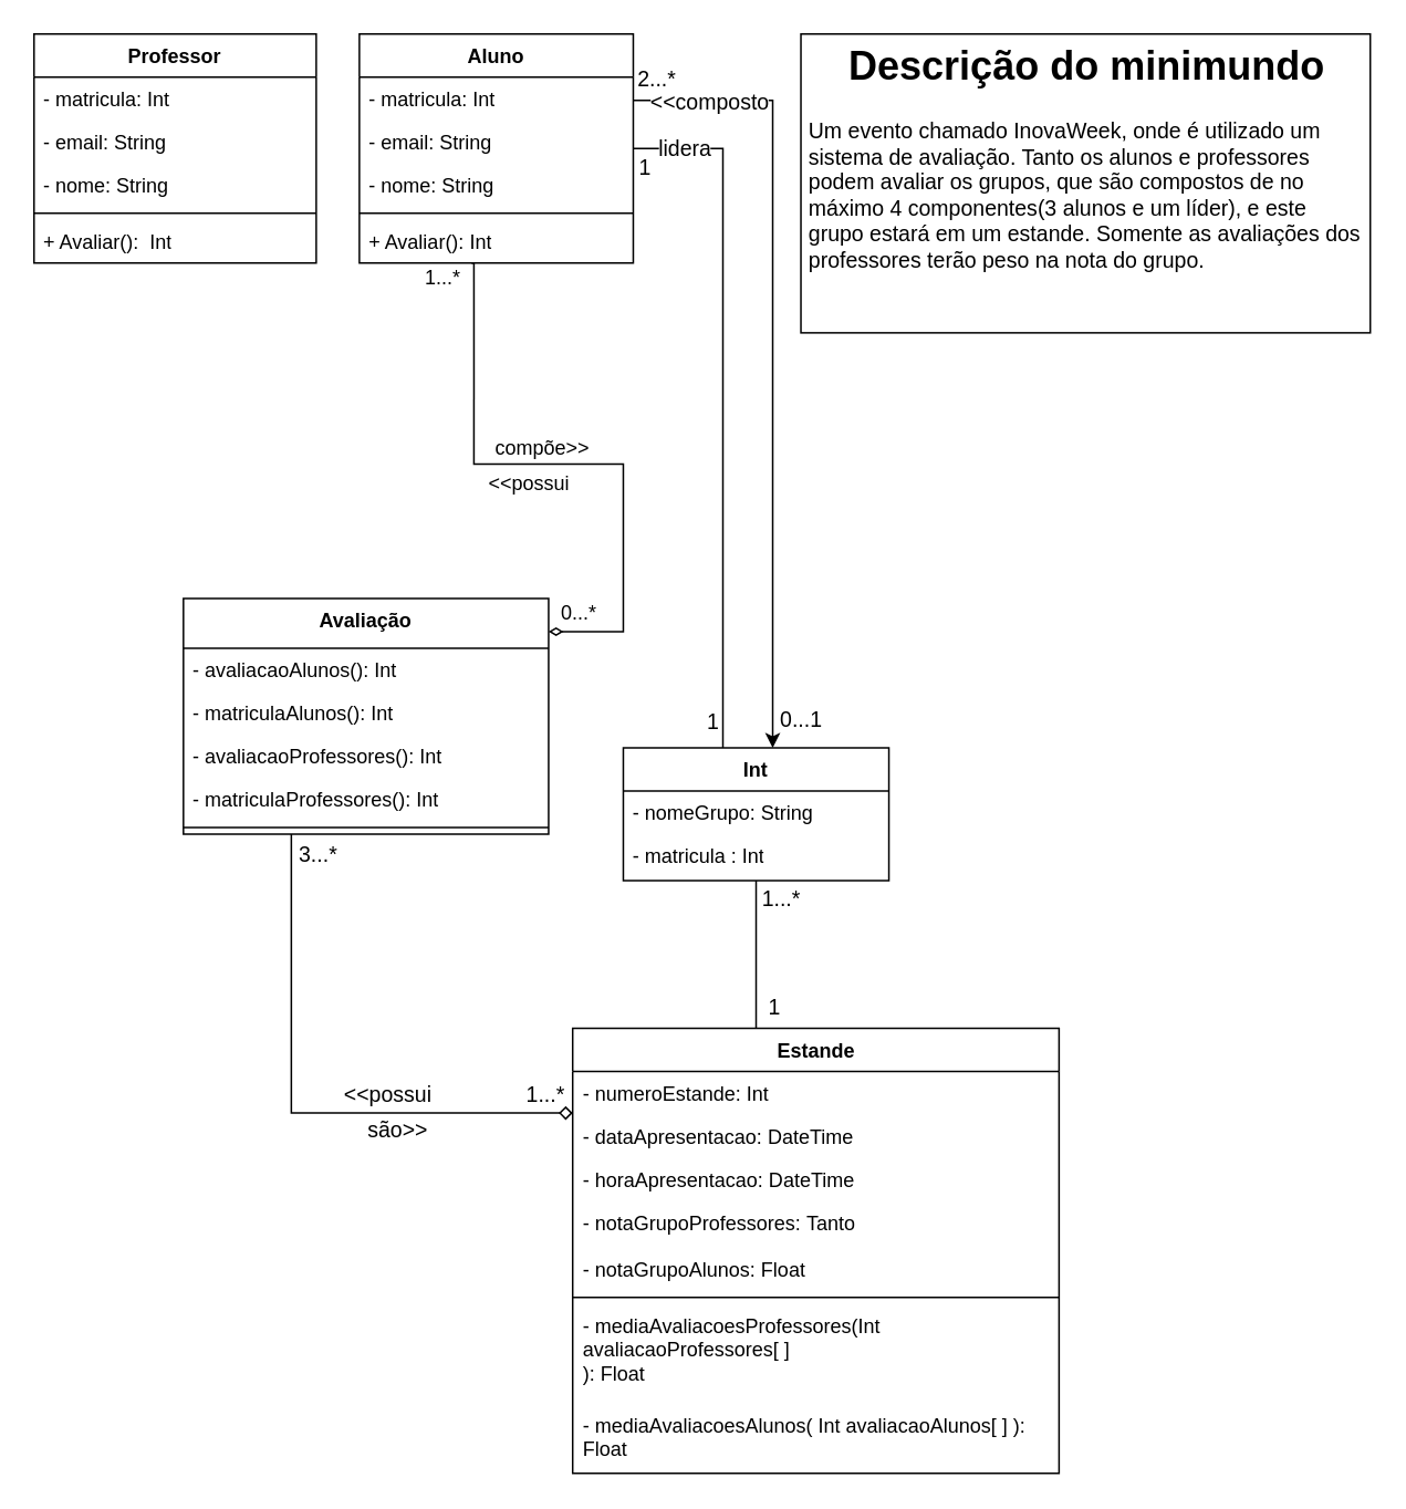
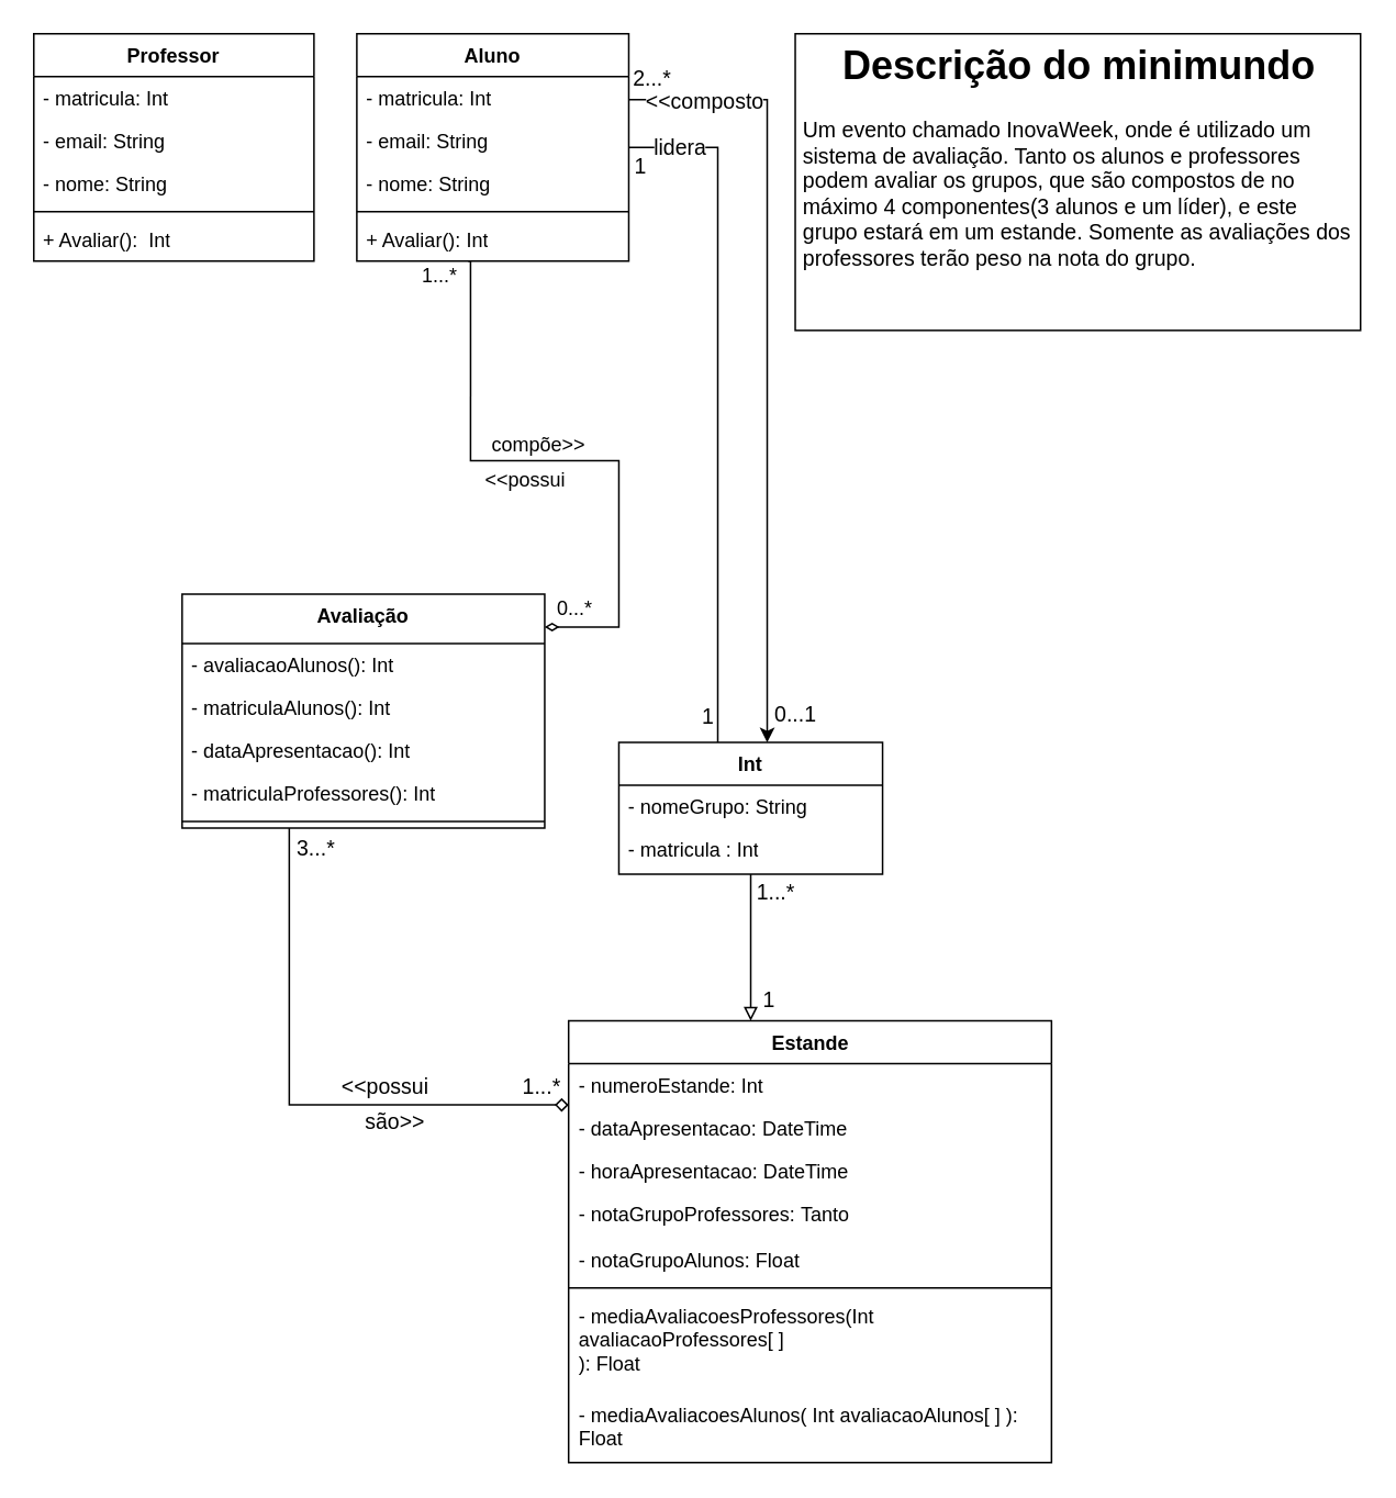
- <mxCell id="13" value="- avaliacaoProfessores(): Int" style="text;strokeColor=none;fillColor=none;align=left;verticalAlign=top;spacingLeft=4;spacingRight=4;overflow=hidden;rotatable=0;points=[[0,0.5],[1,0.5]];portConstraint=eastwest;whiteSpace=wrap;html=1;" parent="10" vertex="1"><mxGeometry y="82" width="220" height="26" as="geometry" /></mxCell>
+ <mxCell id="13" value="- dataApresentacao(): Int" style="text;strokeColor=none;fillColor=none;align=left;verticalAlign=top;spacingLeft=4;spacingRight=4;overflow=hidden;rotatable=0;points=[[0,0.5],[1,0.5]];portConstraint=eastwest;whiteSpace=wrap;html=1;" parent="10" vertex="1"><mxGeometry y="82" width="220" height="26" as="geometry" /></mxCell>
- <mxCell id="45" style="edgeStyle=orthogonalEdgeStyle;rounded=0;orthogonalLoop=1;jettySize=auto;html=1;endArrow=none;endFill=0;" parent="1" source="52" target="19" edge="1"><mxGeometry relative="1" as="geometry"><Array as="points"><mxPoint x="455" y="590" /><mxPoint x="455" y="590" /></Array></mxGeometry></mxCell>
+ <mxCell id="45" style="edgeStyle=orthogonalEdgeStyle;rounded=0;orthogonalLoop=1;jettySize=auto;html=1;endArrow=block;endFill=0;" parent="1" source="52" target="19" edge="1"><mxGeometry relative="1" as="geometry"><Array as="points"><mxPoint x="455" y="590" /><mxPoint x="455" y="590" /></Array></mxGeometry></mxCell>
